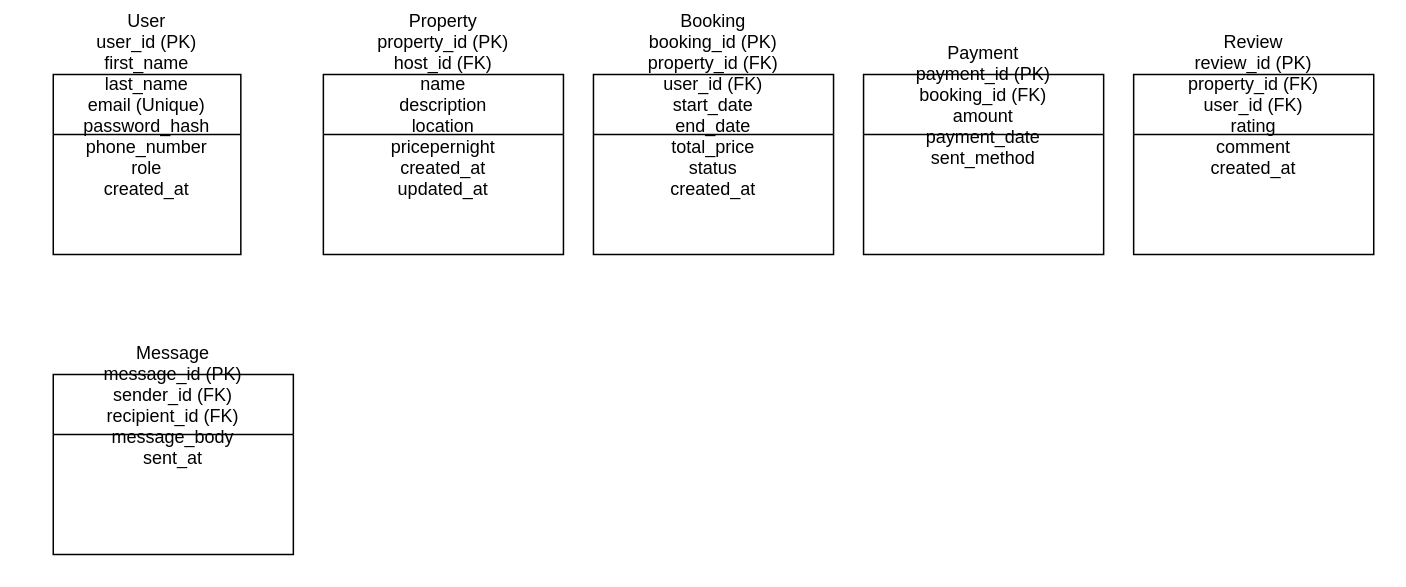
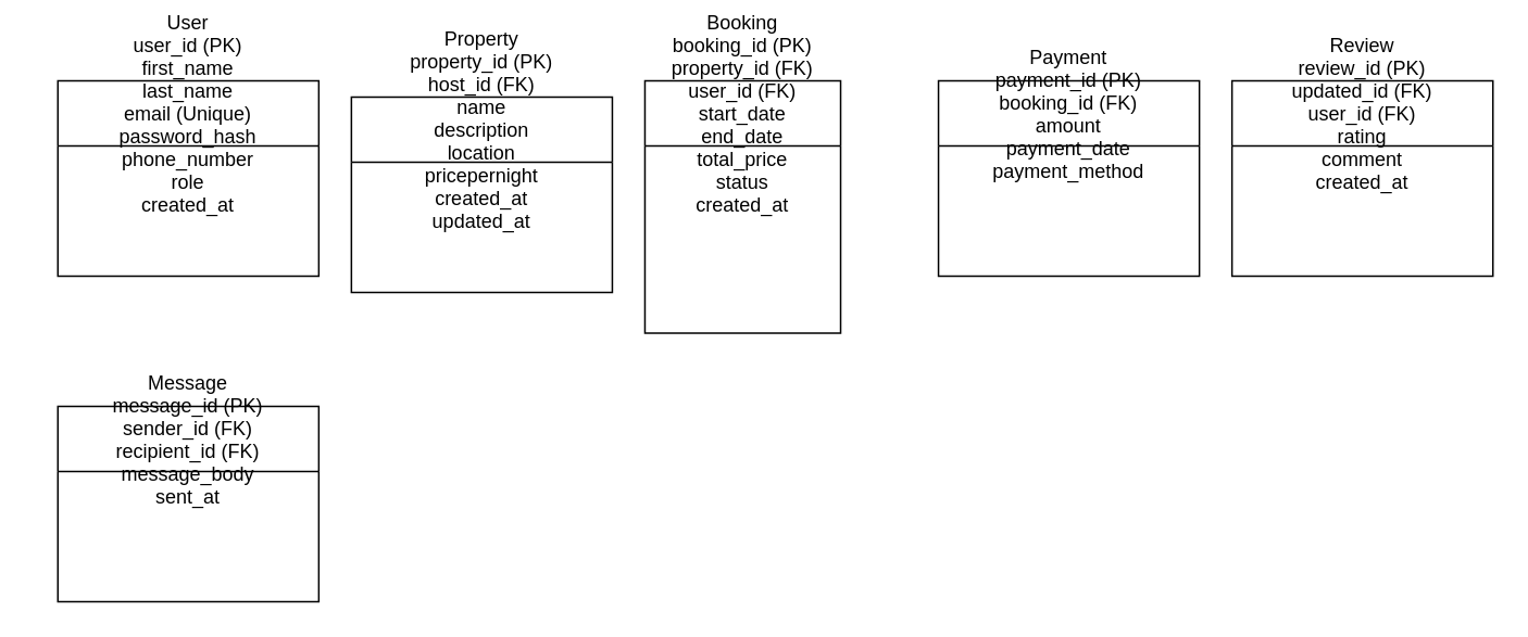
- <mxCell id="6" value="Review&#10;review_id (PK)&#10;property_id (FK)&#10;user_id (FK)&#10;rating&#10;comment&#10;created_at" style="shape=swimlane;" vertex="1" edge="0" parent="1"><mxGeometry x="740" y="20" width="160" height="120" as="geometry" /></mxCell>
+ <mxCell id="6" value="Review&#10;review_id (PK)&#10;updated_id (FK)&#10;user_id (FK)&#10;rating&#10;comment&#10;created_at" style="shape=swimlane;" vertex="1" edge="0" parent="1"><mxGeometry x="740" y="20" width="160" height="120" as="geometry" /></mxCell>
- <mxCell id="5" value="Payment&#10;payment_id (PK)&#10;booking_id (FK)&#10;amount&#10;payment_date&#10;sent_method" style="shape=swimlane;" vertex="1" edge="0" parent="1"><mxGeometry x="560" y="20" width="160" height="120" as="geometry" /></mxCell>
+ <mxCell id="5" value="Payment&#10;payment_id (PK)&#10;booking_id (FK)&#10;amount&#10;payment_date&#10;payment_method" style="shape=swimlane;" vertex="1" edge="0" parent="1"><mxGeometry x="560" y="20" width="160" height="120" as="geometry" /></mxCell>
- <mxCell id="2" value="User&#10;user_id (PK)&#10;first_name&#10;last_name&#10;email (Unique)&#10;password_hash&#10;phone_number&#10;role&#10;created_at" style="shape=swimlane;" vertex="1" edge="0" parent="1"><mxGeometry x="20" y="20" width="125" height="120" as="geometry" /></mxCell>
+ <mxCell id="2" value="User&#10;user_id (PK)&#10;first_name&#10;last_name&#10;email (Unique)&#10;password_hash&#10;phone_number&#10;role&#10;created_at" style="shape=swimlane;" vertex="1" edge="0" parent="1"><mxGeometry x="20" y="20" width="160" height="120" as="geometry" /></mxCell>
- <mxCell id="3" value="Property&#10;property_id (PK)&#10;host_id (FK)&#10;name&#10;description&#10;location&#10;pricepernight&#10;created_at&#10;updated_at" style="shape=swimlane;" vertex="1" edge="0" parent="1"><mxGeometry x="200" y="20" width="160" height="120" as="geometry" /></mxCell>
+ <mxCell id="3" value="Property&#10;property_id (PK)&#10;host_id (FK)&#10;name&#10;description&#10;location&#10;pricepernight&#10;created_at&#10;updated_at" style="shape=swimlane;" vertex="1" edge="0" parent="1"><mxGeometry x="200" y="30" width="160" height="120" as="geometry" /></mxCell>
- <mxCell id="4" value="Booking&#10;booking_id (PK)&#10;property_id (FK)&#10;user_id (FK)&#10;start_date&#10;end_date&#10;total_price&#10;status&#10;created_at" style="shape=swimlane;" vertex="1" edge="0" parent="1"><mxGeometry x="380" y="20" width="160" height="120" as="geometry" /></mxCell>
+ <mxCell id="4" value="Booking&#10;booking_id (PK)&#10;property_id (FK)&#10;user_id (FK)&#10;start_date&#10;end_date&#10;total_price&#10;status&#10;created_at" style="shape=swimlane;" vertex="1" edge="0" parent="1"><mxGeometry x="380" y="20" width="120" height="155" as="geometry" /></mxCell>
